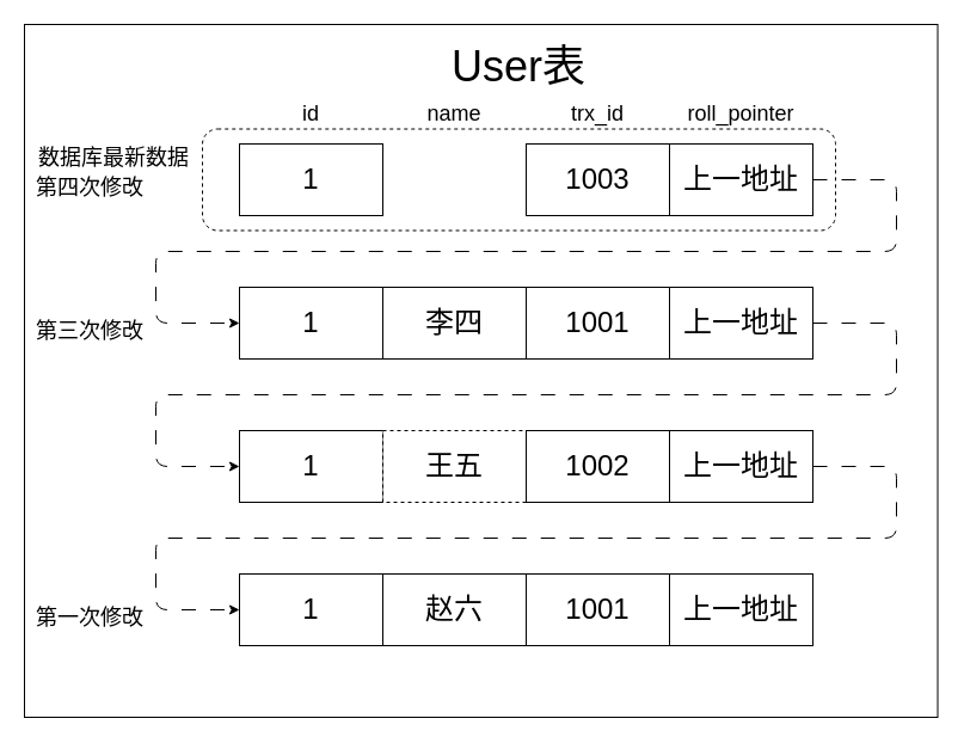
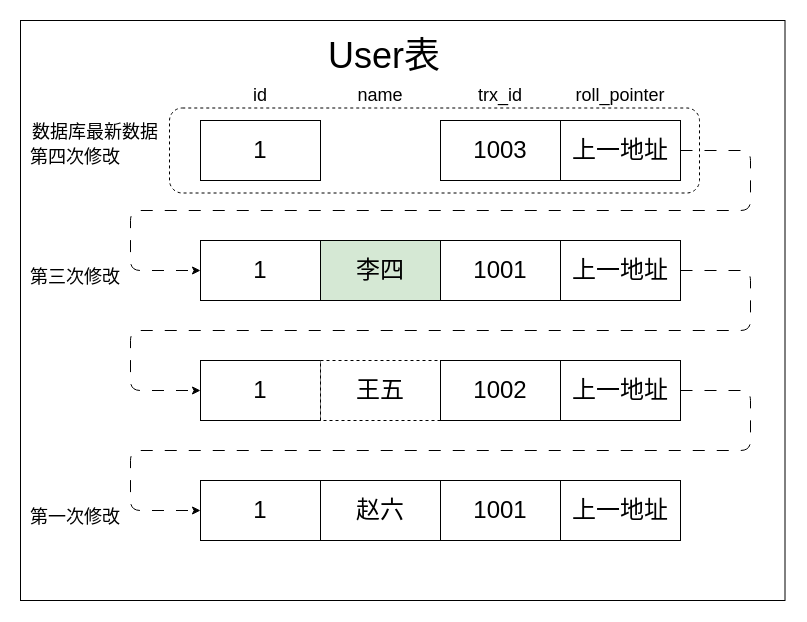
- <mxCell id="26" value="&lt;font style=&quot;font-size: 36px;&quot;&gt;User表&lt;/font&gt;" style="text;html=1;strokeColor=none;fillColor=none;align=center;verticalAlign=middle;whiteSpace=wrap;rounded=0;fontSize=18;" vertex="1" parent="1"><mxGeometry x="361" y="40" width="146" height="30" as="geometry" /></mxCell>
+ <mxCell id="26" value="&lt;font style=&quot;font-size: 36px;&quot;&gt;User表&lt;/font&gt;" style="text;html=1;strokeColor=none;fillColor=none;align=center;verticalAlign=middle;whiteSpace=wrap;rounded=0;fontSize=18;" vertex="1" parent="1"><mxGeometry x="311" y="40" width="146" height="30" as="geometry" /></mxCell>
- <mxCell id="9" value="&lt;span style=&quot;font-size: 24px;&quot;&gt;李四&lt;/span&gt;" style="rounded=0;whiteSpace=wrap;html=1;" vertex="1" parent="1"><mxGeometry x="320" y="240" width="120" height="60" as="geometry" /></mxCell>
+ <mxCell id="9" value="&lt;span style=&quot;font-size: 24px;&quot;&gt;李四&lt;/span&gt;" style="rounded=0;whiteSpace=wrap;html=1;fillColor=#d5e8d4;" vertex="1" parent="1"><mxGeometry x="320" y="240" width="120" height="60" as="geometry" /></mxCell>
